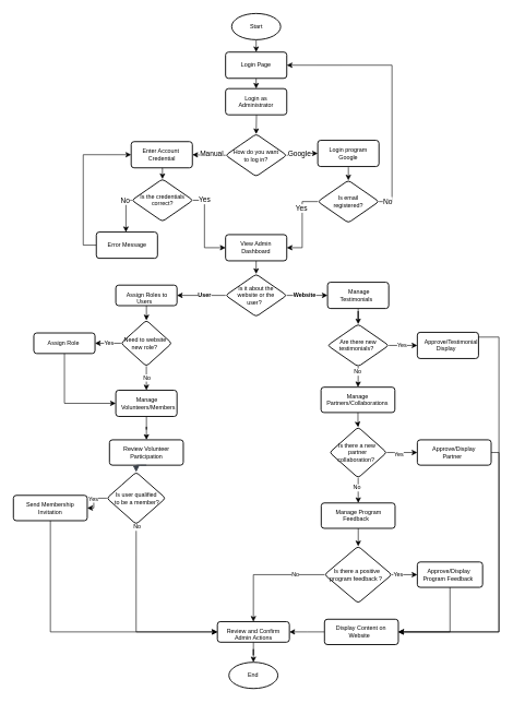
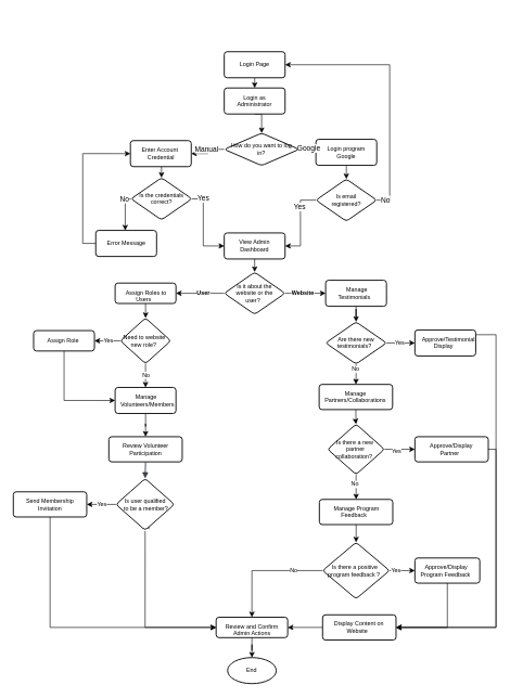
- <mxCell id="3" value="Start" style="html=1;overflow=block;blockSpacing=1;whiteSpace=wrap;fontSize=9;align=center;spacing=3.8;strokeOpacity=100;fillOpacity=100;rounded=1;absoluteArcSize=1;arcSize=9;fillColor=#ffffff;strokeWidth=1.5;lucidId=eaGehq-Vtr1e;shape=ellipse;perimeter=ellipsePerimeter;container=0;" vertex="1" parent="1"><mxGeometry x="353.588" y="20" width="74.824" height="40.072" as="geometry" /></mxCell>
- <mxCell id="2" style="edgeStyle=orthogonalEdgeStyle;rounded=0;orthogonalLoop=1;jettySize=auto;html=1;exitX=0.5;exitY=1;exitDx=0;exitDy=0;entryX=0.5;entryY=0;entryDx=0;entryDy=0;" edge="1" parent="1" source="3" target="85"><mxGeometry relative="1" as="geometry" /></mxCell>
- <mxCell id="80" value="How do you want to log in?" style="html=1;overflow=block;blockSpacing=1;whiteSpace=wrap;fontSize=9;align=center;spacing=9;strokeOpacity=100;fillOpacity=100;rounded=1;absoluteArcSize=1;arcSize=9;fillColor=#ffffff;strokeWidth=1.5;lucidId=waGefKhzuSeb;shape=rhombus;perimeter=rhombusPerimeter;container=0;" vertex="1" parent="64"><mxGeometry x="197.53" y="125.228" width="93.529" height="64.783" as="geometry" /></mxCell>
+ <mxCell id="80" value="How do you want to log in?" style="html=1;overflow=block;blockSpacing=1;whiteSpace=wrap;fontSize=9;align=center;spacing=9;strokeOpacity=100;fillOpacity=100;rounded=1;absoluteArcSize=1;arcSize=9;fillColor=#ffffff;strokeWidth=1.5;lucidId=waGefKhzuSeb;shape=rhombus;perimeter=rhombusPerimeter;container=0;" vertex="1" parent="64"><mxGeometry x="197.53" y="125.228" width="115" height="50" as="geometry" /></mxCell>
- <mxCell id="11" value="Is user qualified&lt;div&gt;&amp;nbsp;to be a member?&lt;/div&gt;" style="html=1;overflow=block;blockSpacing=1;whiteSpace=wrap;rhombus;fontSize=9;align=center;spacing=3.8;strokeOpacity=100;fillOpacity=100;rounded=1;absoluteArcSize=1;arcSize=9;fillColor=#ffffff;strokeWidth=1.5;lucidId=fCIegl_HYYZc;container=0;" vertex="1" parent="1"><mxGeometry x="162.753" y="720.934" width="89.788" height="79.476" as="geometry" /></mxCell>
+ <mxCell id="11" value="Is user qualified&lt;div&gt;&amp;nbsp;to be a member?&lt;/div&gt;" style="html=1;overflow=block;blockSpacing=1;whiteSpace=wrap;rhombus;fontSize=9;align=center;spacing=3.8;strokeOpacity=100;fillOpacity=100;rounded=1;absoluteArcSize=1;arcSize=9;fillColor=#ffffff;strokeWidth=1.5;lucidId=fCIegl_HYYZc;container=0;" vertex="1" parent="1"><mxGeometry x="177.753" y="735.934" width="89.788" height="79.476" as="geometry" /></mxCell>
